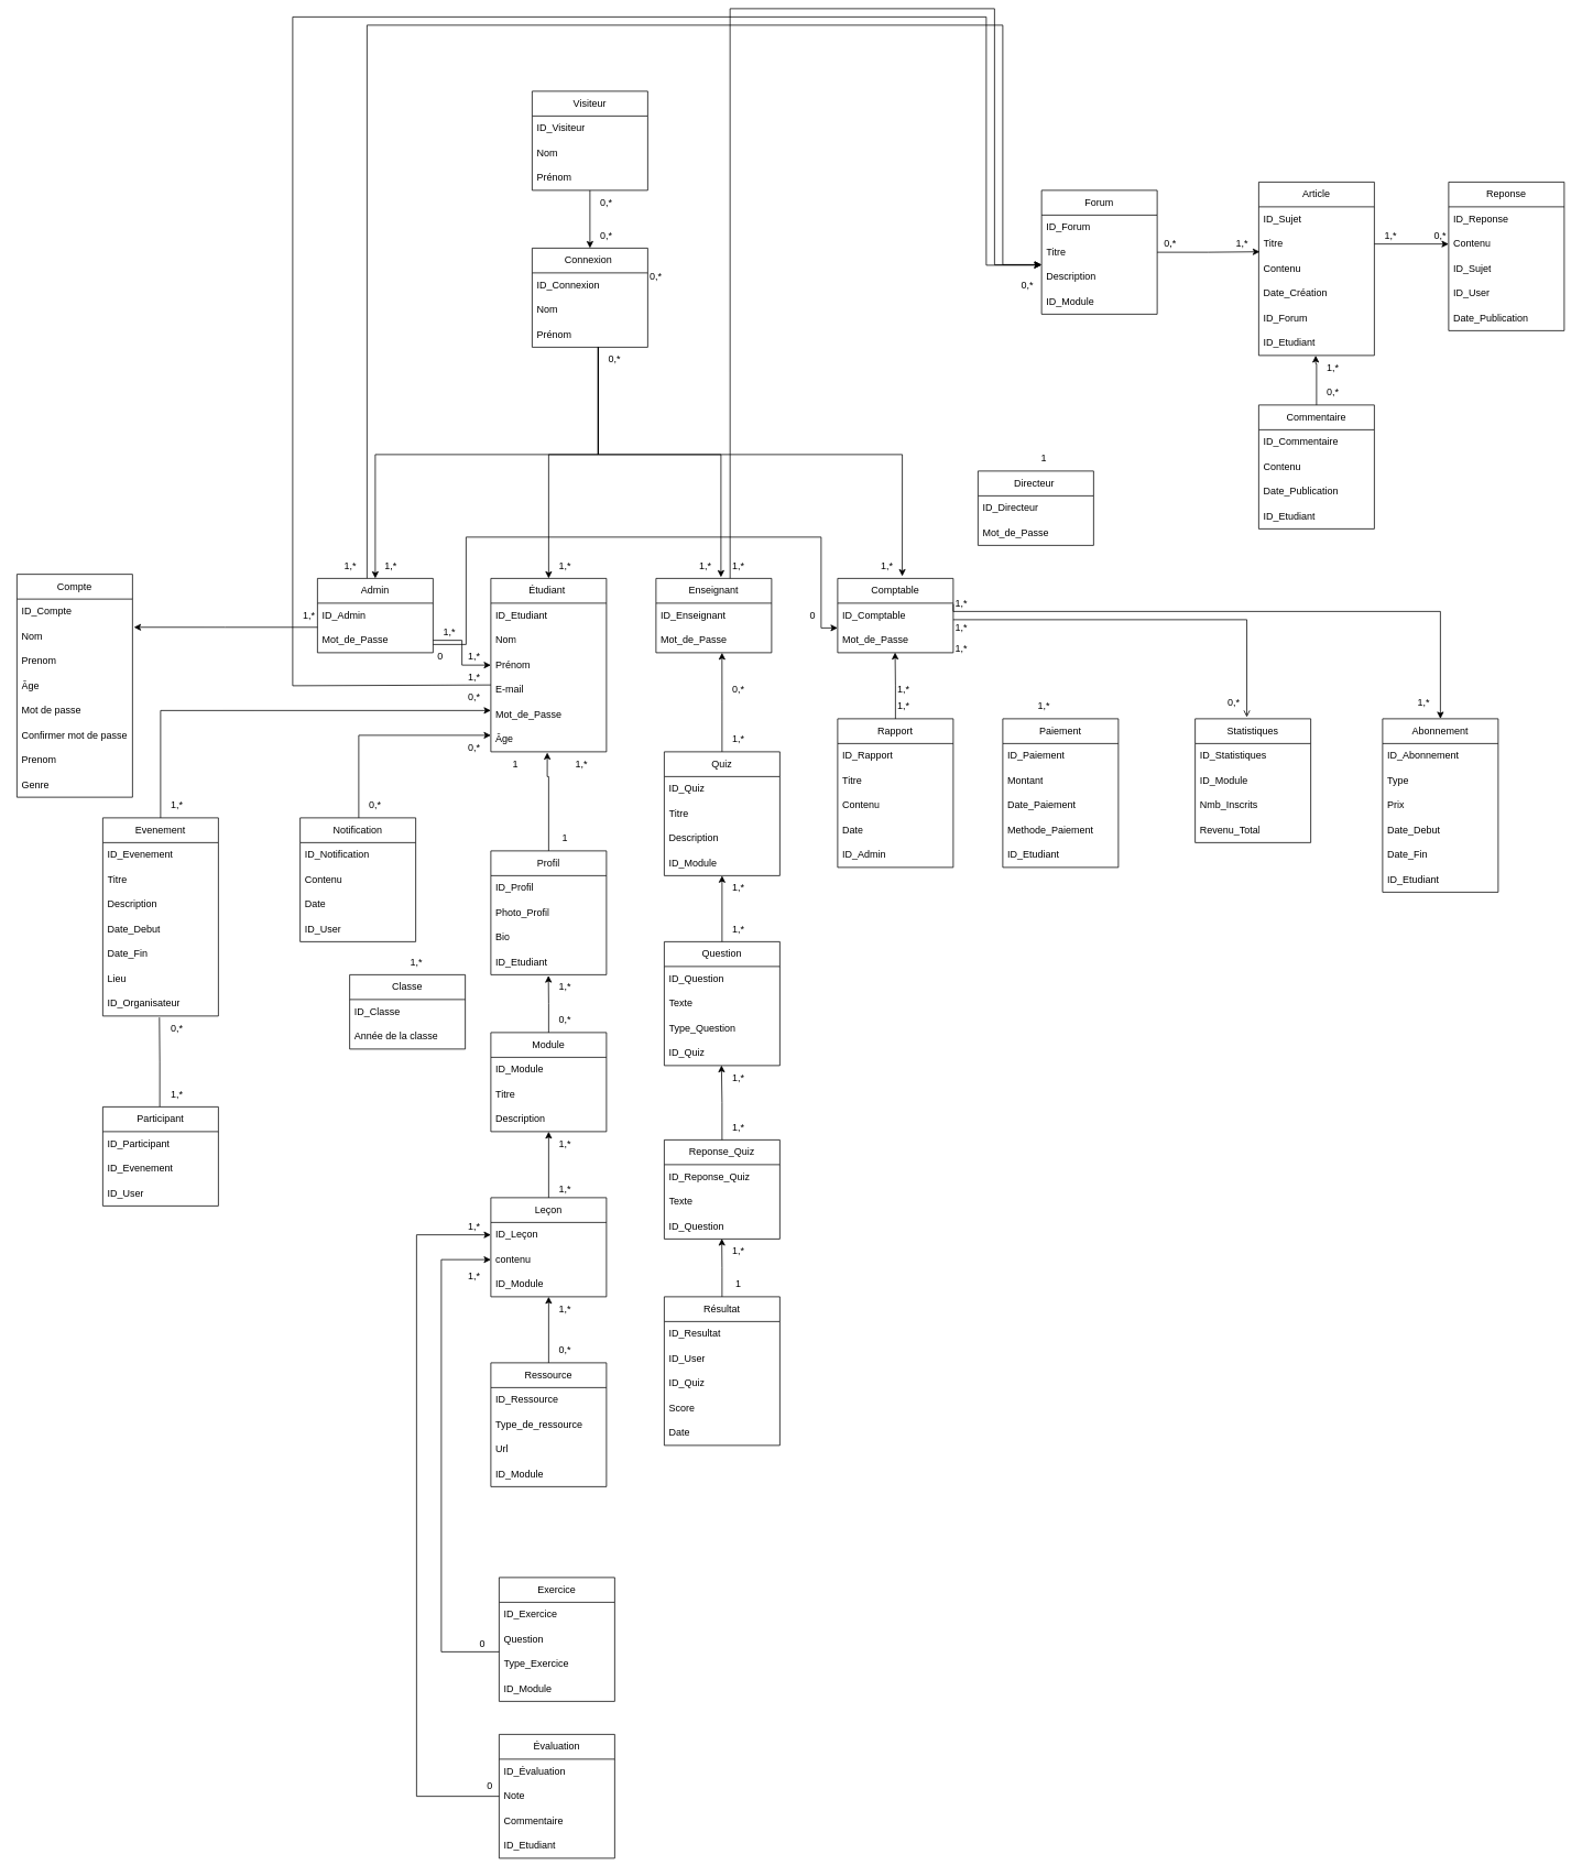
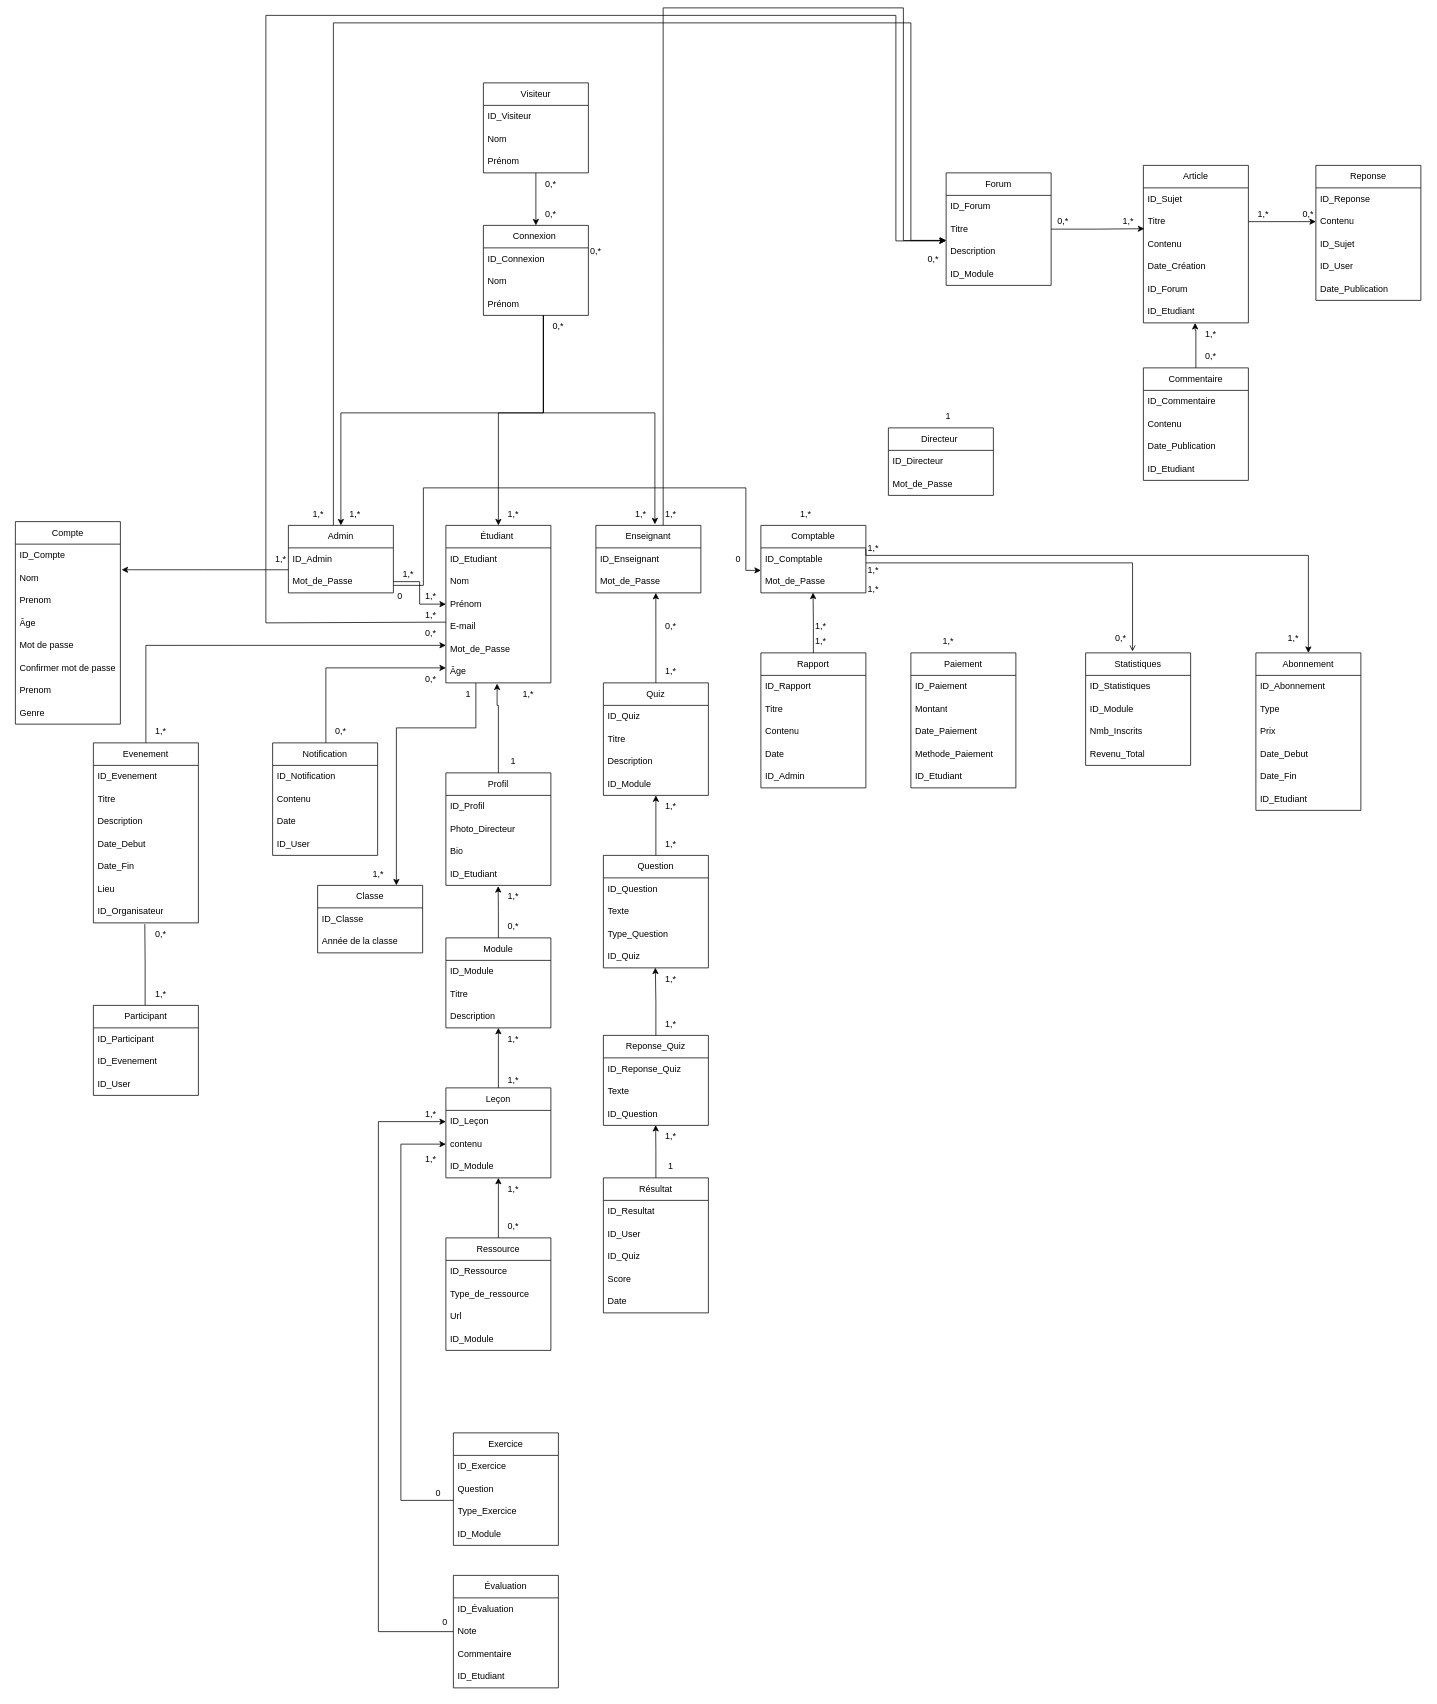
- <mxCell id="151" style="edgeStyle=orthogonalEdgeStyle;rounded=0;orthogonalLoop=1;jettySize=auto;html=1;entryX=0.559;entryY=-0.029;entryDx=0;entryDy=0;entryPerimeter=0;" parent="1" source="69" target="142" edge="1"><mxGeometry relative="1" as="geometry"><Array as="points"><mxPoint x="724" y="550" /><mxPoint x="1092" y="550" /></Array></mxGeometry></mxCell>
+ <mxCell id="126" style="edgeStyle=orthogonalEdgeStyle;rounded=0;orthogonalLoop=1;jettySize=auto;html=1;entryX=0.75;entryY=0;entryDx=0;entryDy=0;" edge="1" parent="1" source="127" target="239"><mxGeometry relative="1" as="geometry"><Array as="points"><mxPoint x="634" y="970" /><mxPoint x="528" y="970" /></Array></mxGeometry></mxCell>
- <mxCell id="47" value="Photo_Profil" style="text;strokeColor=none;fillColor=none;align=left;verticalAlign=middle;spacingLeft=4;spacingRight=4;overflow=hidden;points=[[0,0.5],[1,0.5]];portConstraint=eastwest;rotatable=0;whiteSpace=wrap;html=1;" parent="45" vertex="1"><mxGeometry y="60" width="140" height="30" as="geometry" /></mxCell>
+ <mxCell id="47" value="Photo_Directeur" style="text;strokeColor=none;fillColor=none;align=left;verticalAlign=middle;spacingLeft=4;spacingRight=4;overflow=hidden;points=[[0,0.5],[1,0.5]];portConstraint=eastwest;rotatable=0;whiteSpace=wrap;html=1;" parent="45" vertex="1"><mxGeometry y="60" width="140" height="30" as="geometry" /></mxCell>
